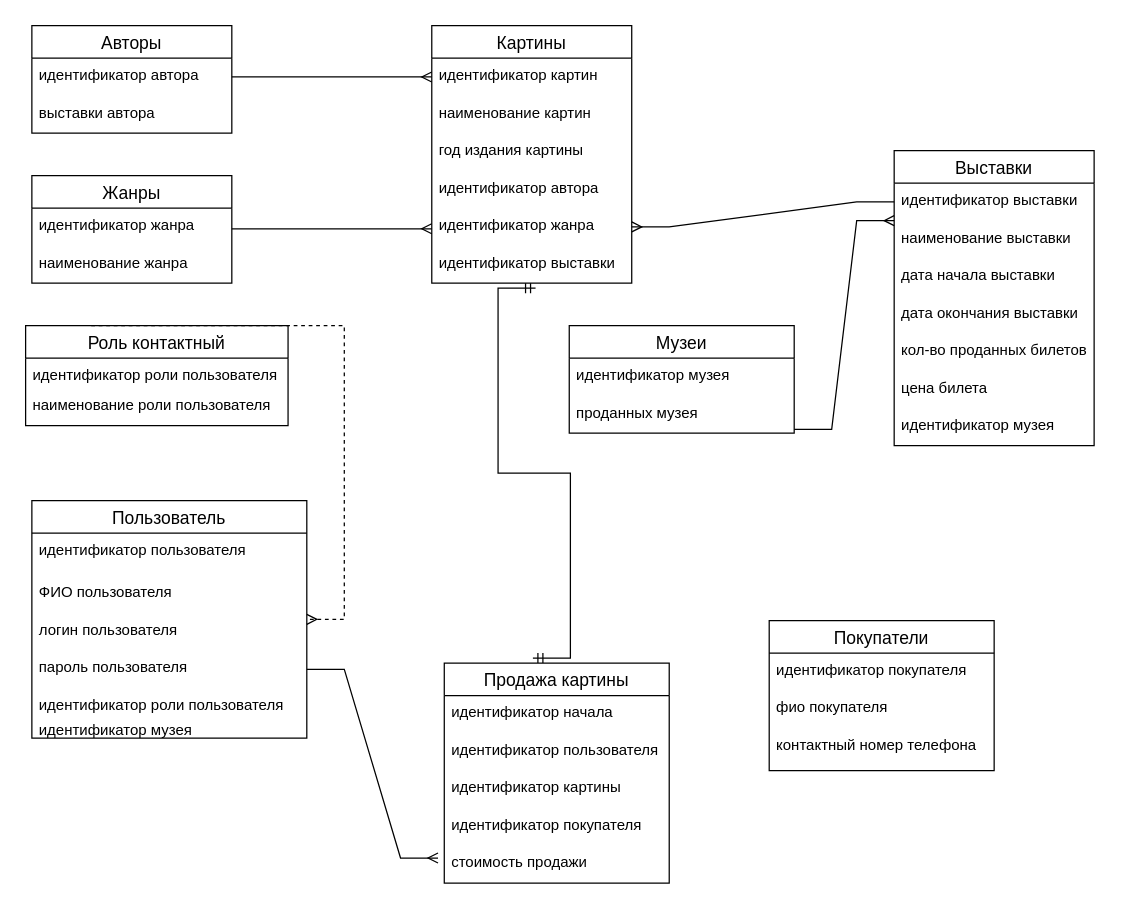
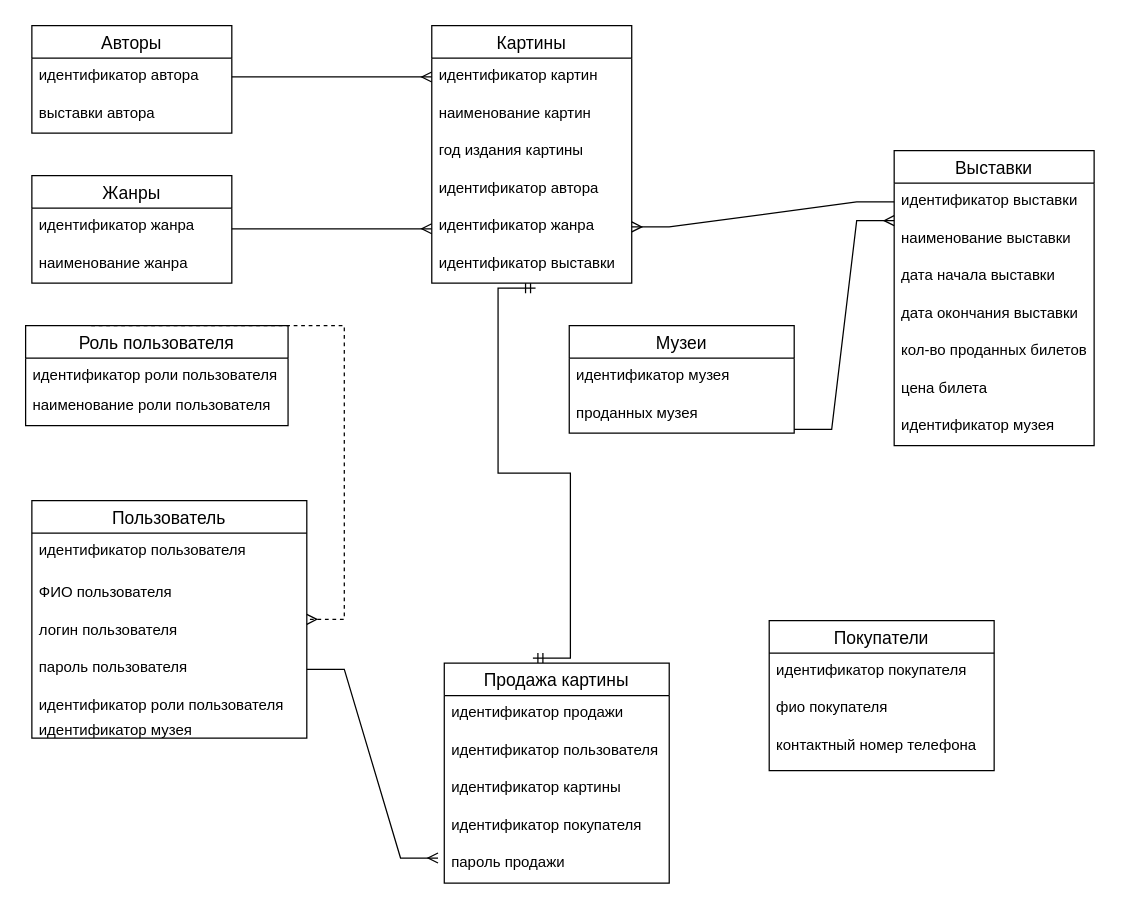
- <mxCell id="37" value="Роль контактный" style="swimlane;fontStyle=0;childLayout=stackLayout;horizontal=1;startSize=26;horizontalStack=0;resizeParent=1;resizeParentMax=0;resizeLast=0;collapsible=1;marginBottom=0;align=center;fontSize=14;" parent="1" vertex="1"><mxGeometry x="20" y="260" width="210" height="80" as="geometry" /></mxCell>
+ <mxCell id="37" value="Роль пользователя" style="swimlane;fontStyle=0;childLayout=stackLayout;horizontal=1;startSize=26;horizontalStack=0;resizeParent=1;resizeParentMax=0;resizeLast=0;collapsible=1;marginBottom=0;align=center;fontSize=14;" parent="1" vertex="1"><mxGeometry x="20" y="260" width="210" height="80" as="geometry" /></mxCell>
- <mxCell id="41" value="идентификатор начала" style="text;strokeColor=none;fillColor=none;spacingLeft=4;spacingRight=4;overflow=hidden;rotatable=0;points=[[0,0.5],[1,0.5]];portConstraint=eastwest;fontSize=12;" parent="40" vertex="1"><mxGeometry y="26" width="180" height="30" as="geometry" /></mxCell>
+ <mxCell id="41" value="идентификатор продажи" style="text;strokeColor=none;fillColor=none;spacingLeft=4;spacingRight=4;overflow=hidden;rotatable=0;points=[[0,0.5],[1,0.5]];portConstraint=eastwest;fontSize=12;" parent="40" vertex="1"><mxGeometry y="26" width="180" height="30" as="geometry" /></mxCell>
- <mxCell id="45" value="стоимость продажи " style="text;strokeColor=none;fillColor=none;spacingLeft=4;spacingRight=4;overflow=hidden;rotatable=0;points=[[0,0.5],[1,0.5]];portConstraint=eastwest;fontSize=12;" parent="40" vertex="1"><mxGeometry y="146" width="180" height="30" as="geometry" /></mxCell>
+ <mxCell id="45" value="пароль продажи " style="text;strokeColor=none;fillColor=none;spacingLeft=4;spacingRight=4;overflow=hidden;rotatable=0;points=[[0,0.5],[1,0.5]];portConstraint=eastwest;fontSize=12;" parent="40" vertex="1"><mxGeometry y="146" width="180" height="30" as="geometry" /></mxCell>
